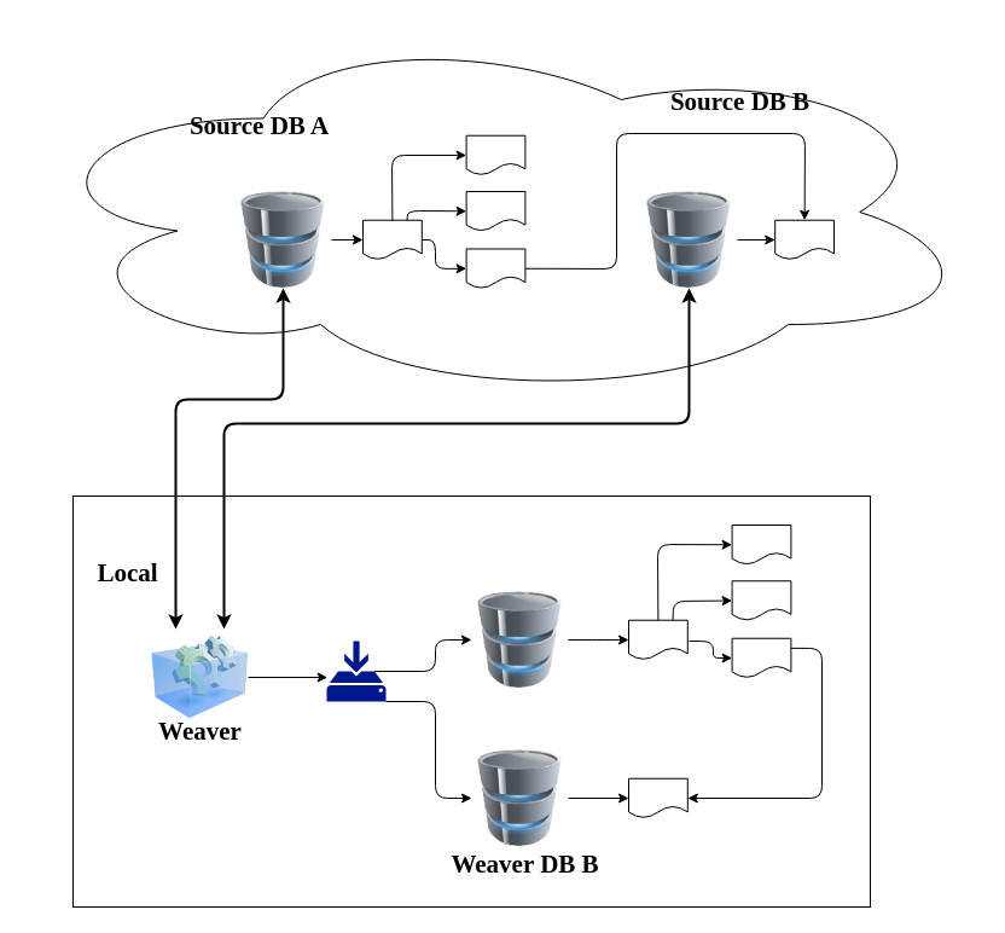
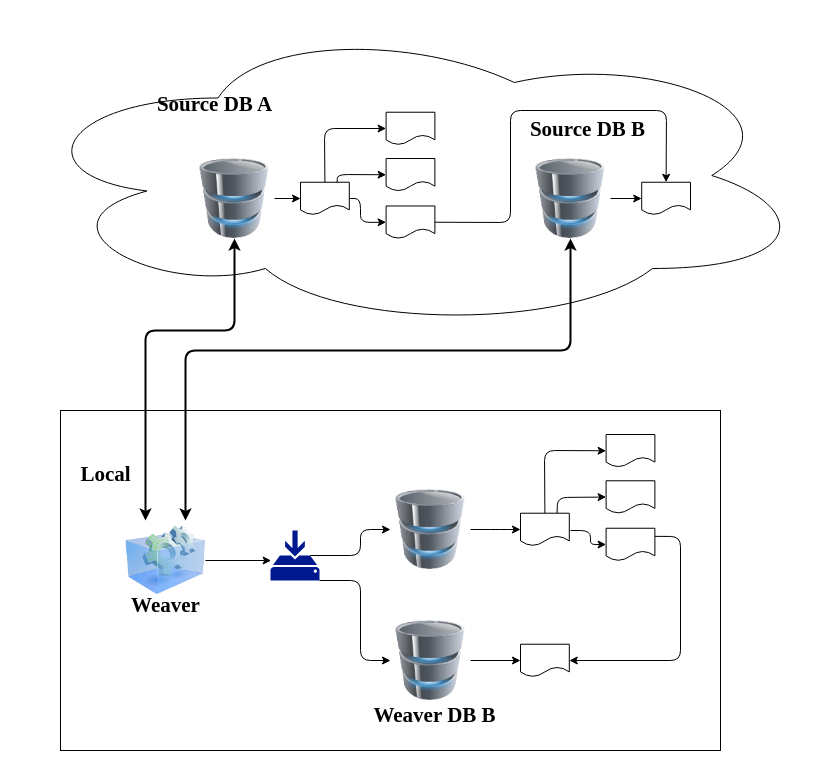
- <mxCell id="10" value="Source DB B" style="text;html=1;align=center;verticalAlign=middle;resizable=0;points=[];autosize=1;fontSize=21;fontStyle=1;fontFamily=Verdana;" vertex="1" parent="1"><mxGeometry x="532" y="69.26" width="160" height="30" as="geometry" /></mxCell>
+ <mxCell id="10" value="Source DB B" style="text;html=1;align=center;verticalAlign=middle;resizable=0;points=[];autosize=1;fontSize=21;fontStyle=1;fontFamily=Verdana;" vertex="1" parent="1"><mxGeometry x="507" y="114.26" width="160" height="30" as="geometry" /></mxCell>
